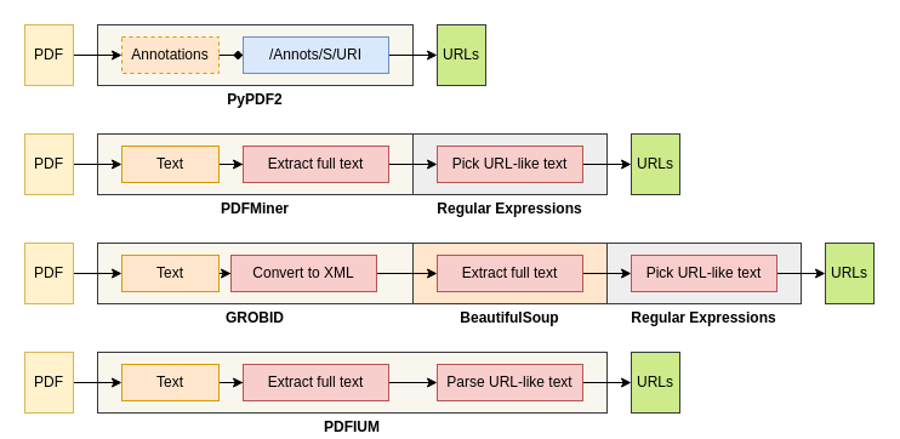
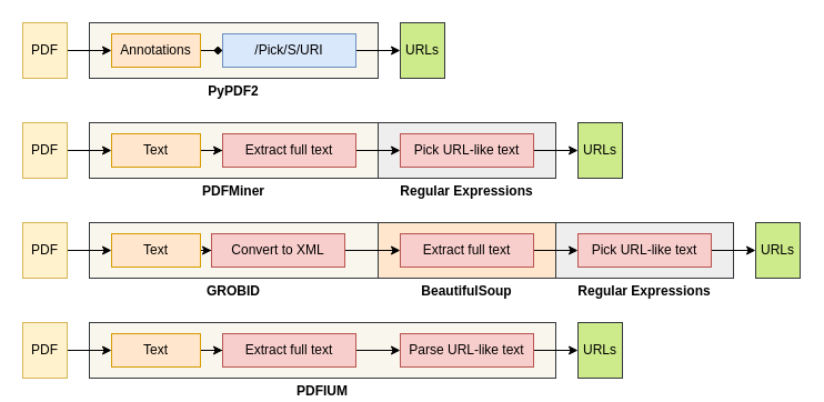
- <mxCell id="6" value="Annotations" style="rounded=0;whiteSpace=wrap;html=1;fillColor=#ffe6cc;strokeColor=#d79b00;dashed=1;" vertex="1" parent="1"><mxGeometry x="100" y="30" width="80" height="30" as="geometry" /></mxCell>
+ <mxCell id="6" value="Annotations" style="rounded=0;whiteSpace=wrap;html=1;fillColor=#ffe6cc;strokeColor=#d79b00;" vertex="1" parent="1"><mxGeometry x="100" y="30" width="80" height="30" as="geometry" /></mxCell>
- <mxCell id="8" value="/Annots/S/URI" style="rounded=0;whiteSpace=wrap;html=1;fillColor=#dae8fc;strokeColor=#6c8ebf;" vertex="1" parent="1"><mxGeometry x="200" y="30" width="120" height="30" as="geometry" /></mxCell>
+ <mxCell id="8" value="/Pick/S/URI" style="rounded=0;whiteSpace=wrap;html=1;fillColor=#dae8fc;strokeColor=#6c8ebf;" vertex="1" parent="1"><mxGeometry x="200" y="30" width="120" height="30" as="geometry" /></mxCell>
